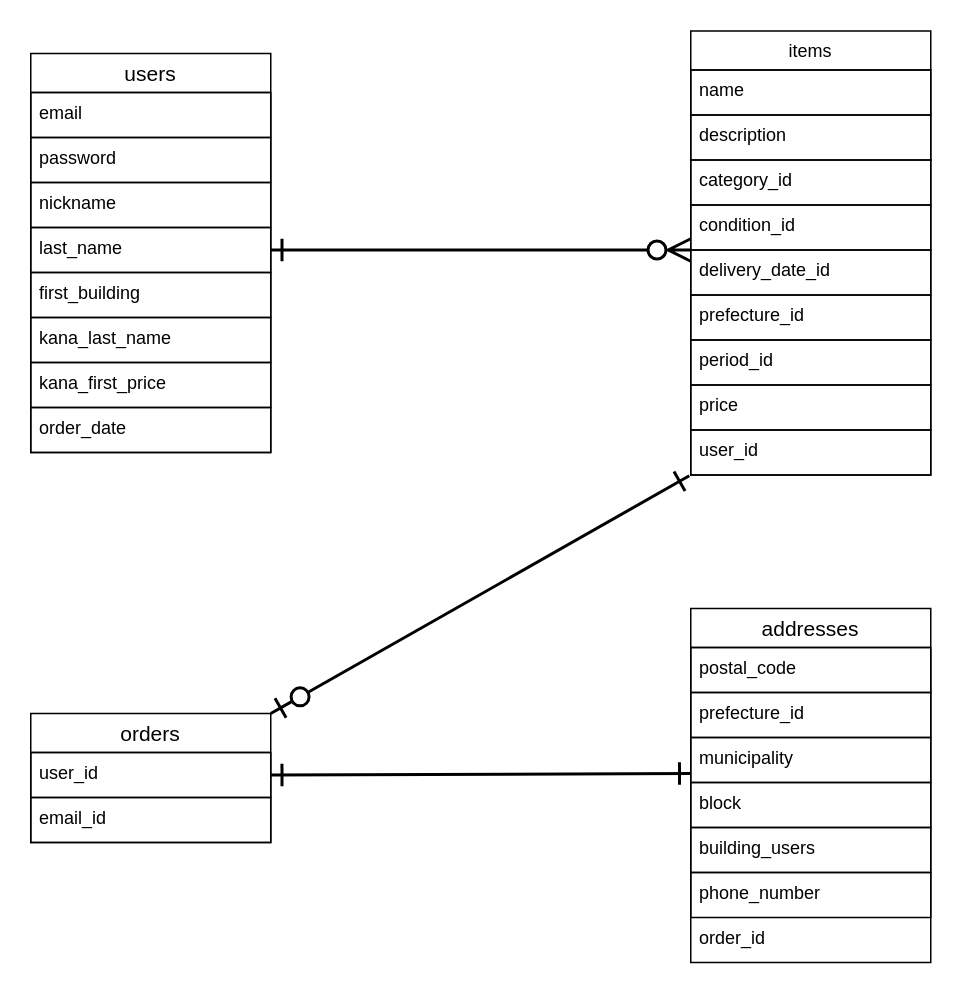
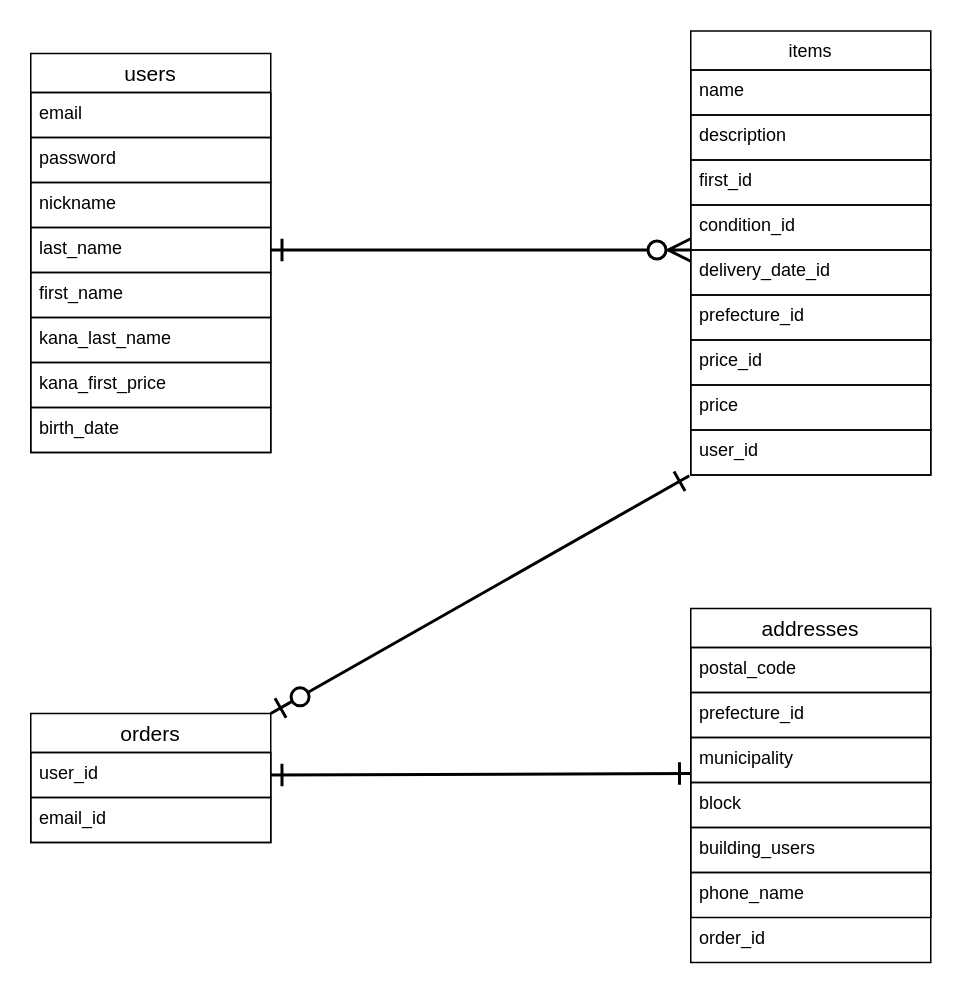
- <mxCell id="14" value="category_id" style="text;strokeColor=default;fillColor=none;spacingLeft=4;spacingRight=4;overflow=hidden;rotatable=0;points=[[0,0.5],[1,0.5]];portConstraint=eastwest;fontSize=12;" vertex="1" parent="11"><mxGeometry y="86" width="160" height="30" as="geometry" /></mxCell>
+ <mxCell id="14" value="first_id" style="text;strokeColor=default;fillColor=none;spacingLeft=4;spacingRight=4;overflow=hidden;rotatable=0;points=[[0,0.5],[1,0.5]];portConstraint=eastwest;fontSize=12;" vertex="1" parent="11"><mxGeometry y="86" width="160" height="30" as="geometry" /></mxCell>
- <mxCell id="7" value="first_building" style="text;strokeColor=default;fillColor=none;spacingLeft=4;spacingRight=4;overflow=hidden;rotatable=0;points=[[0,0.5],[1,0.5]];portConstraint=eastwest;fontSize=12;" vertex="1" parent="2"><mxGeometry y="146" width="160" height="30" as="geometry" /></mxCell>
+ <mxCell id="7" value="first_name" style="text;strokeColor=default;fillColor=none;spacingLeft=4;spacingRight=4;overflow=hidden;rotatable=0;points=[[0,0.5],[1,0.5]];portConstraint=eastwest;fontSize=12;" vertex="1" parent="2"><mxGeometry y="146" width="160" height="30" as="geometry" /></mxCell>
- <mxCell id="18" value="period_id" style="text;strokeColor=default;fillColor=none;spacingLeft=4;spacingRight=4;overflow=hidden;rotatable=0;points=[[0,0.5],[1,0.5]];portConstraint=eastwest;fontSize=12;" vertex="1" parent="11"><mxGeometry y="206" width="160" height="30" as="geometry" /></mxCell>
+ <mxCell id="18" value="price_id" style="text;strokeColor=default;fillColor=none;spacingLeft=4;spacingRight=4;overflow=hidden;rotatable=0;points=[[0,0.5],[1,0.5]];portConstraint=eastwest;fontSize=12;" vertex="1" parent="11"><mxGeometry y="206" width="160" height="30" as="geometry" /></mxCell>
- <mxCell id="10" value="order_date" style="text;strokeColor=default;fillColor=none;spacingLeft=4;spacingRight=4;overflow=hidden;rotatable=0;points=[[0,0.5],[1,0.5]];portConstraint=eastwest;fontSize=12;" vertex="1" parent="2"><mxGeometry y="236" width="160" height="30" as="geometry" /></mxCell>
+ <mxCell id="10" value="birth_date" style="text;strokeColor=default;fillColor=none;spacingLeft=4;spacingRight=4;overflow=hidden;rotatable=0;points=[[0,0.5],[1,0.5]];portConstraint=eastwest;fontSize=12;" vertex="1" parent="2"><mxGeometry y="236" width="160" height="30" as="geometry" /></mxCell>
- <mxCell id="28" value="phone_number" style="text;strokeColor=default;fillColor=none;spacingLeft=4;spacingRight=4;overflow=hidden;rotatable=0;points=[[0,0.5],[1,0.5]];portConstraint=eastwest;fontSize=12;labelBackgroundColor=none;" vertex="1" parent="22"><mxGeometry y="176" width="160" height="30" as="geometry" /></mxCell>
+ <mxCell id="28" value="phone_name" style="text;strokeColor=default;fillColor=none;spacingLeft=4;spacingRight=4;overflow=hidden;rotatable=0;points=[[0,0.5],[1,0.5]];portConstraint=eastwest;fontSize=12;labelBackgroundColor=none;" vertex="1" parent="22"><mxGeometry y="176" width="160" height="30" as="geometry" /></mxCell>
